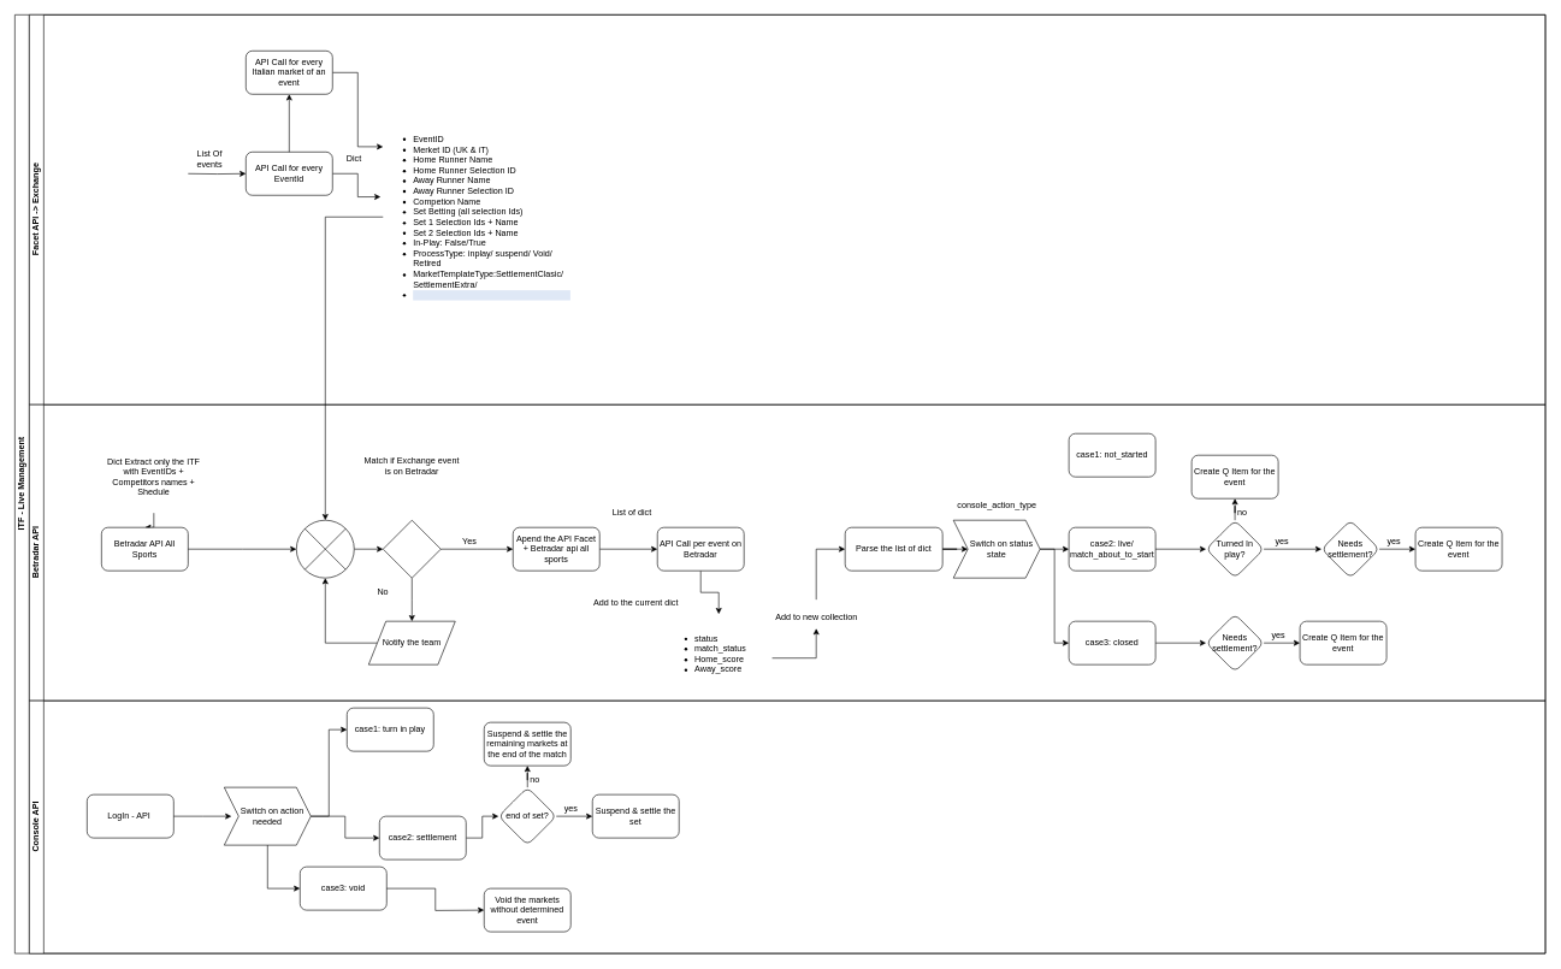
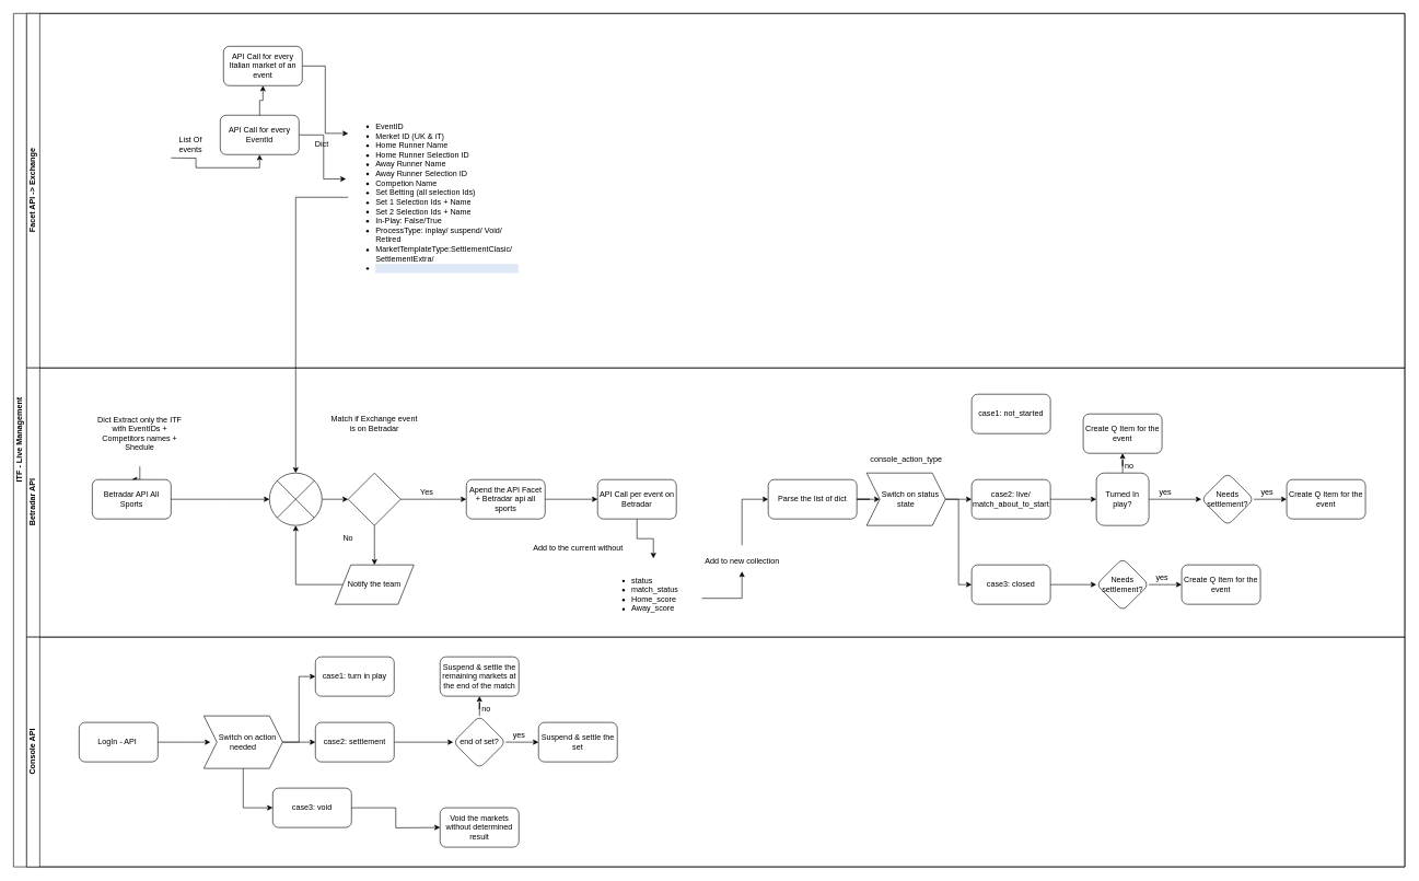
- <mxCell id="8" value="API Call for every EventId" style="rounded=1;whiteSpace=wrap;html=1;" parent="3" vertex="1"><mxGeometry x="300" y="190" width="120" height="60" as="geometry" /></mxCell>
+ <mxCell id="8" value="API Call for every EventId" style="rounded=1;whiteSpace=wrap;html=1;" parent="3" vertex="1"><mxGeometry x="295" y="155" width="120" height="60" as="geometry" /></mxCell>
- <mxCell id="15" value="List of dict" style="text;html=1;strokeColor=none;fillColor=none;align=center;verticalAlign=middle;whiteSpace=wrap;rounded=0;" parent="10" vertex="1"><mxGeometry x="790" y="140" width="90" height="20" as="geometry" /></mxCell>
- <mxCell id="42" value="Turned In&lt;br&gt;play?" style="rhombus;whiteSpace=wrap;html=1;rounded=1;" parent="10" vertex="1"><mxGeometry x="1630" y="160" width="80" height="80" as="geometry" /></mxCell>
+ <mxCell id="42" value="Turned In&lt;br&gt;play?" style="whiteSpace=wrap;html=1;rounded=1;" parent="10" vertex="1"><mxGeometry x="1630" y="160" width="80" height="80" as="geometry" /></mxCell>
- <mxCell id="32" value="&lt;font style=&quot;font-weight: normal ; font-size: 12px&quot;&gt;Add to the current dict&lt;/font&gt;" style="text;strokeColor=none;fillColor=none;html=1;fontSize=24;fontStyle=1;verticalAlign=middle;align=center;" parent="10" vertex="1"><mxGeometry x="760" y="250" width="160" height="40" as="geometry" /></mxCell>
+ <mxCell id="32" value="&lt;font style=&quot;font-weight: normal ; font-size: 12px&quot;&gt;Add to the current without&lt;/font&gt;" style="text;strokeColor=none;fillColor=none;html=1;fontSize=24;fontStyle=1;verticalAlign=middle;align=center;" parent="10" vertex="1"><mxGeometry x="760" y="250" width="160" height="40" as="geometry" /></mxCell>
- <mxCell id="55" value="case1: turn in play" style="rounded=1;whiteSpace=wrap;html=1;" parent="53" vertex="1"><mxGeometry x="440" y="10" width="120" height="60" as="geometry" /></mxCell>
+ <mxCell id="55" value="case1: turn in play" style="rounded=1;whiteSpace=wrap;html=1;" parent="53" vertex="1"><mxGeometry x="440" y="30" width="120" height="60" as="geometry" /></mxCell>
- <mxCell id="58" value="&lt;span&gt;case2: settlement&lt;/span&gt;" style="rounded=1;whiteSpace=wrap;html=1;" parent="53" vertex="1"><mxGeometry x="485" y="160" width="120" height="60" as="geometry" /></mxCell>
+ <mxCell id="58" value="&lt;span&gt;case2: settlement&lt;/span&gt;" style="rounded=1;whiteSpace=wrap;html=1;" parent="53" vertex="1"><mxGeometry x="440" y="130" width="120" height="60" as="geometry" /></mxCell>
- <mxCell id="65" value="Void the markets without determined event" style="rounded=1;whiteSpace=wrap;html=1;" parent="53" vertex="1"><mxGeometry x="630" y="260" width="120" height="60" as="geometry" /></mxCell>
+ <mxCell id="65" value="Void the markets without determined result" style="rounded=1;whiteSpace=wrap;html=1;" parent="53" vertex="1"><mxGeometry x="630" y="260" width="120" height="60" as="geometry" /></mxCell>
